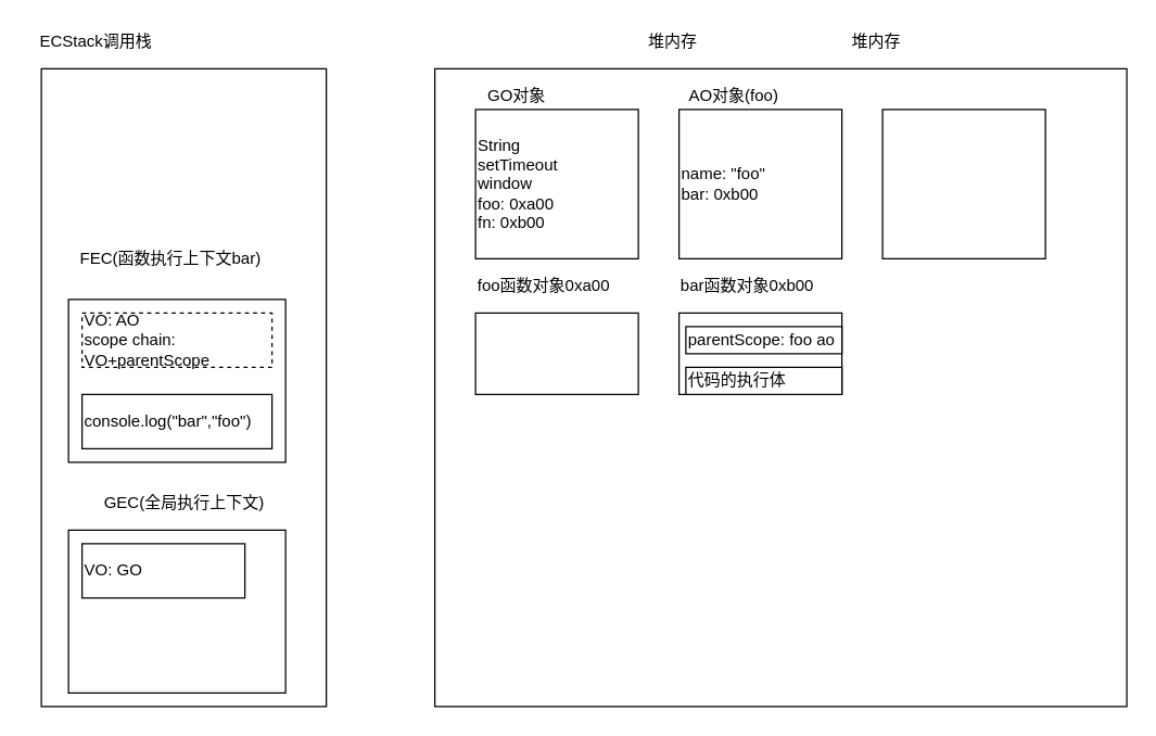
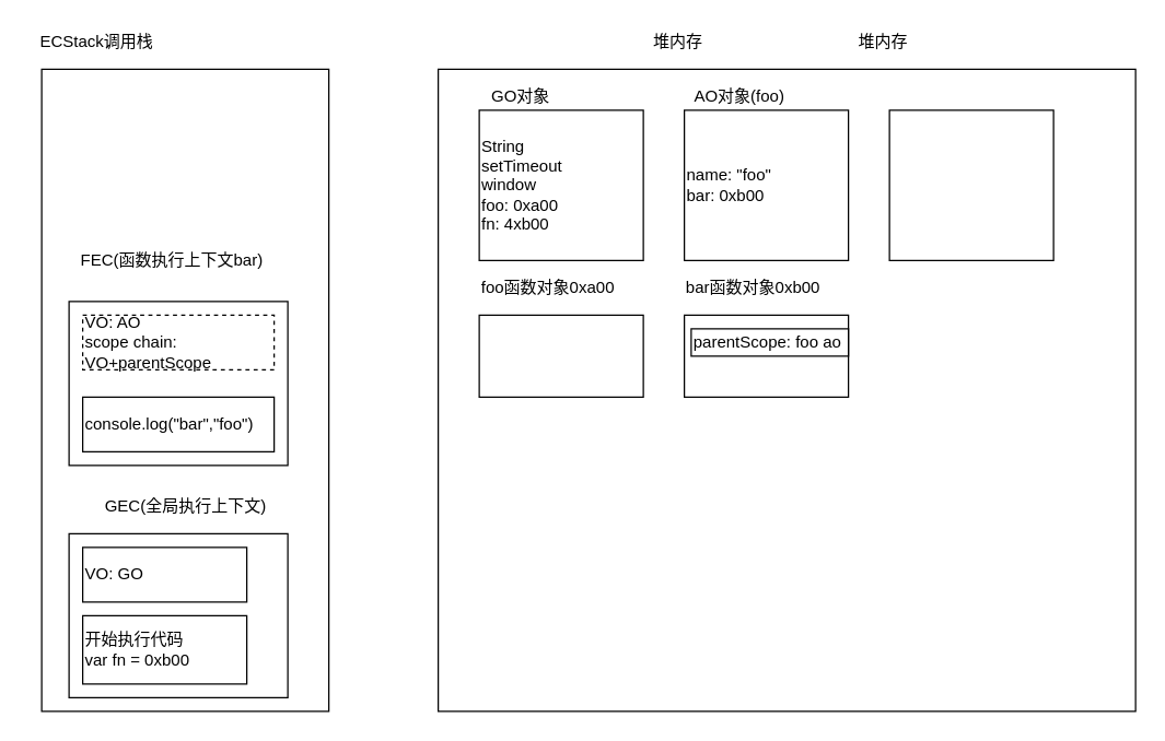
- <mxCell id="6" value="String&lt;br&gt;setTimeout&lt;br&gt;window&lt;br&gt;foo: 0xa00&lt;br&gt;fn: 0xb00" style="rounded=0;whiteSpace=wrap;html=1;align=left;" parent="1" vertex="1"><mxGeometry x="350" y="80" width="120" height="110" as="geometry" /></mxCell>
+ <mxCell id="6" value="String&lt;br&gt;setTimeout&lt;br&gt;window&lt;br&gt;foo: 0xa00&lt;br&gt;fn: 4xb00" style="rounded=0;whiteSpace=wrap;html=1;align=left;" parent="1" vertex="1"><mxGeometry x="350" y="80" width="120" height="110" as="geometry" /></mxCell>
- <mxCell id="25" value="代码的执行体" style="rounded=0;whiteSpace=wrap;html=1;align=left;" parent="1" vertex="1"><mxGeometry x="505" y="270" width="115" height="20" as="geometry" /></mxCell>
+ <mxCell id="11" value="开始执行代码&lt;br&gt;var fn = 0xb00" style="rounded=0;whiteSpace=wrap;html=1;align=left;" parent="1" vertex="1"><mxGeometry x="60" y="450" width="120" height="50" as="geometry" /></mxCell>
